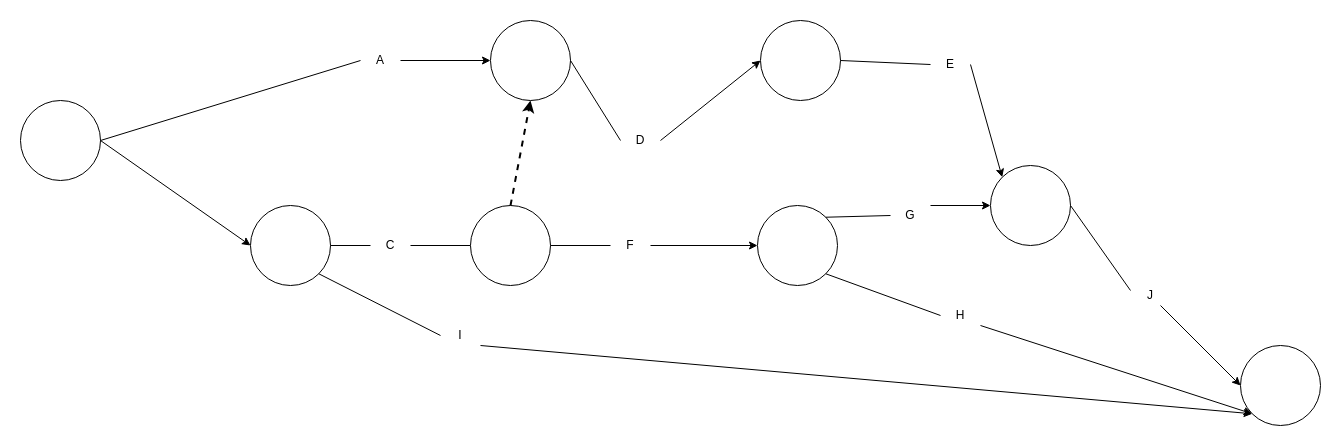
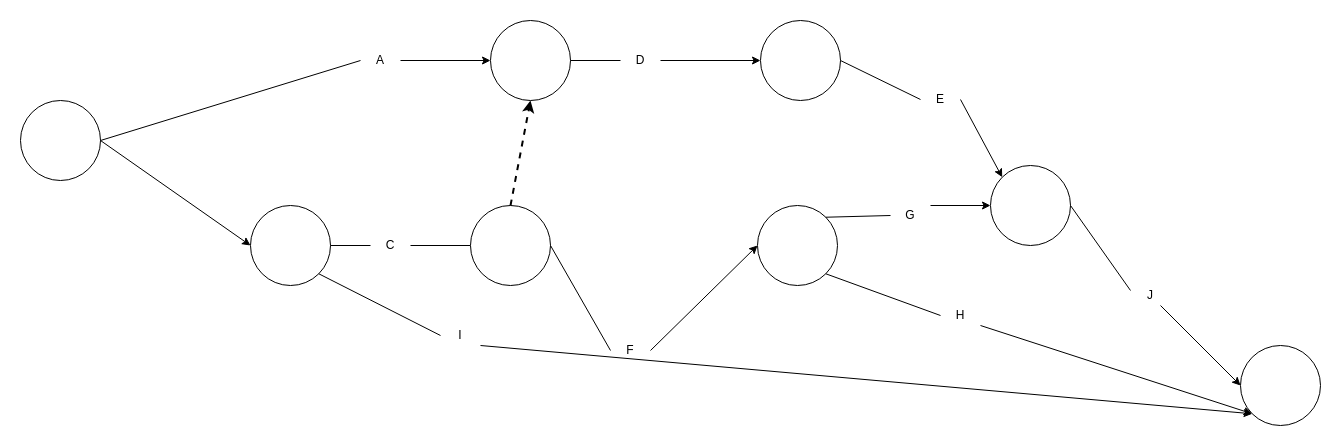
- <mxCell id="33" value="E" style="text;html=1;strokeColor=none;fillColor=none;align=center;verticalAlign=middle;whiteSpace=wrap;rounded=0;" vertex="1" parent="1"><mxGeometry x="930" y="54" width="40" height="20" as="geometry" /></mxCell>
+ <mxCell id="33" value="E" style="text;html=1;strokeColor=none;fillColor=none;align=center;verticalAlign=middle;whiteSpace=wrap;rounded=0;" vertex="1" parent="1"><mxGeometry x="920" y="89" width="40" height="20" as="geometry" /></mxCell>
- <mxCell id="11" value="D" style="text;html=1;strokeColor=none;fillColor=none;align=center;verticalAlign=middle;whiteSpace=wrap;rounded=0;" vertex="1" parent="1"><mxGeometry x="620" y="130" width="40" height="20" as="geometry" /></mxCell>
+ <mxCell id="11" value="D" style="text;html=1;strokeColor=none;fillColor=none;align=center;verticalAlign=middle;whiteSpace=wrap;rounded=0;" vertex="1" parent="1"><mxGeometry x="620" y="50" width="40" height="20" as="geometry" /></mxCell>
- <mxCell id="20" value="F" style="text;html=1;strokeColor=none;fillColor=none;align=center;verticalAlign=middle;whiteSpace=wrap;rounded=0;" vertex="1" parent="1"><mxGeometry x="610" y="235" width="40" height="20" as="geometry" /></mxCell>
+ <mxCell id="20" value="F" style="text;html=1;strokeColor=none;fillColor=none;align=center;verticalAlign=middle;whiteSpace=wrap;rounded=0;" vertex="1" parent="1"><mxGeometry x="610" y="340" width="40" height="20" as="geometry" /></mxCell>
